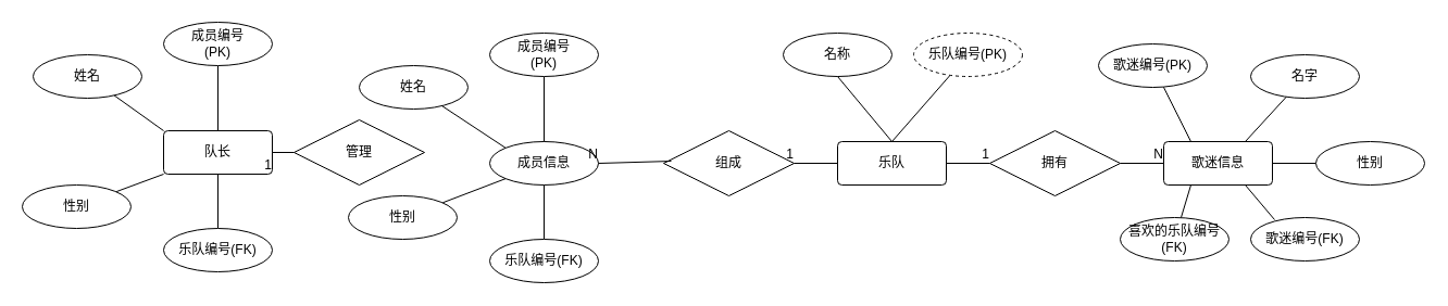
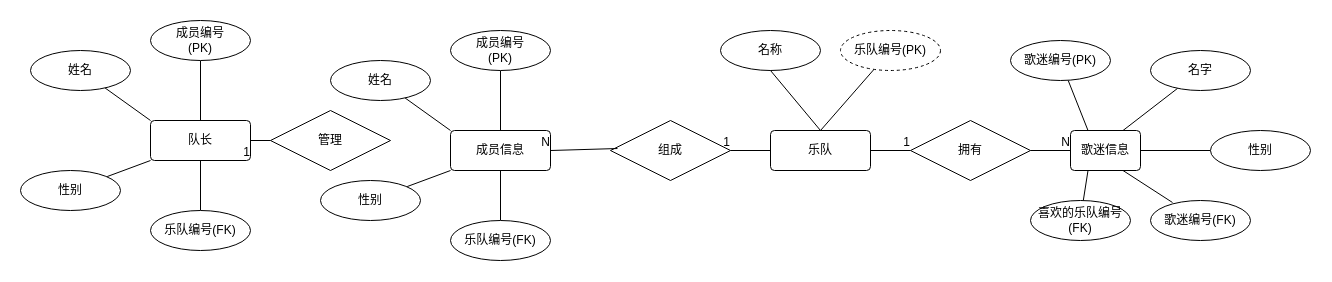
- <mxCell id="10" value="成员信息" style="ellipse;arcSize=10;whiteSpace=wrap;html=1;align=center;" vertex="1" parent="1"><mxGeometry x="449.999" y="129.997" width="100" height="40" as="geometry" /></mxCell>
+ <mxCell id="10" value="成员信息" style="rounded=1;arcSize=10;whiteSpace=wrap;html=1;align=center;" vertex="1" parent="1"><mxGeometry x="449.999" y="129.997" width="100" height="40" as="geometry" /></mxCell>
- <mxCell id="26" value="歌迷信息" style="rounded=1;arcSize=10;whiteSpace=wrap;html=1;align=center;" vertex="1" parent="1"><mxGeometry x="1070" y="130" width="100" height="40" as="geometry" /></mxCell>
+ <mxCell id="26" value="歌迷信息" style="rounded=1;arcSize=10;whiteSpace=wrap;html=1;align=center;" vertex="1" parent="1"><mxGeometry x="1070" y="130" width="70" height="40" as="geometry" /></mxCell>
